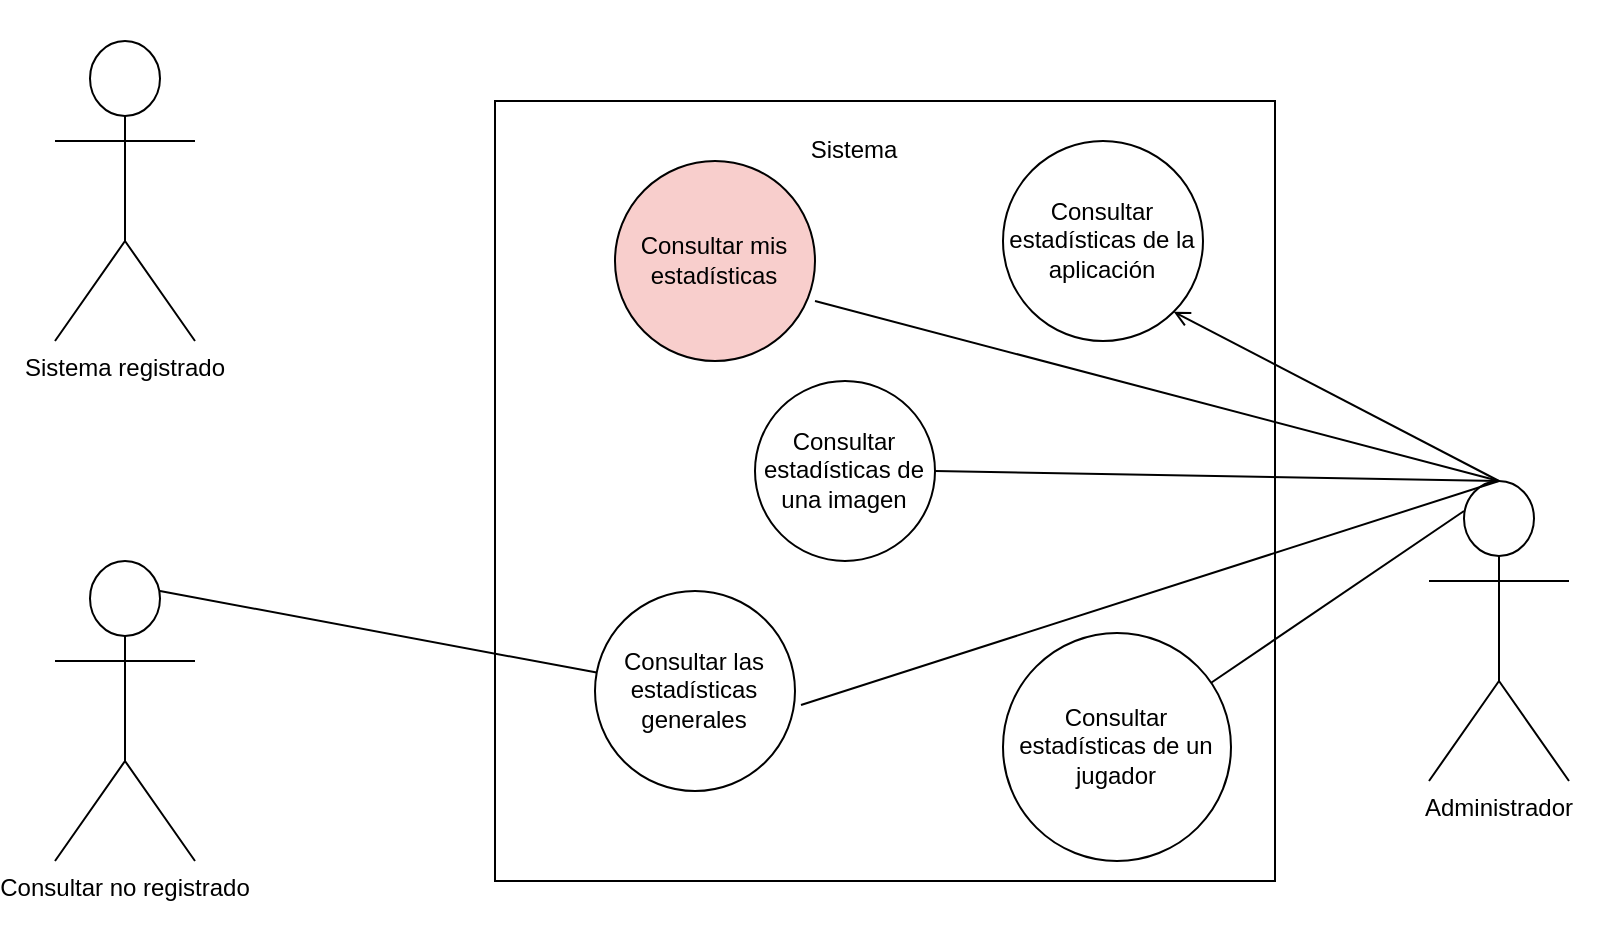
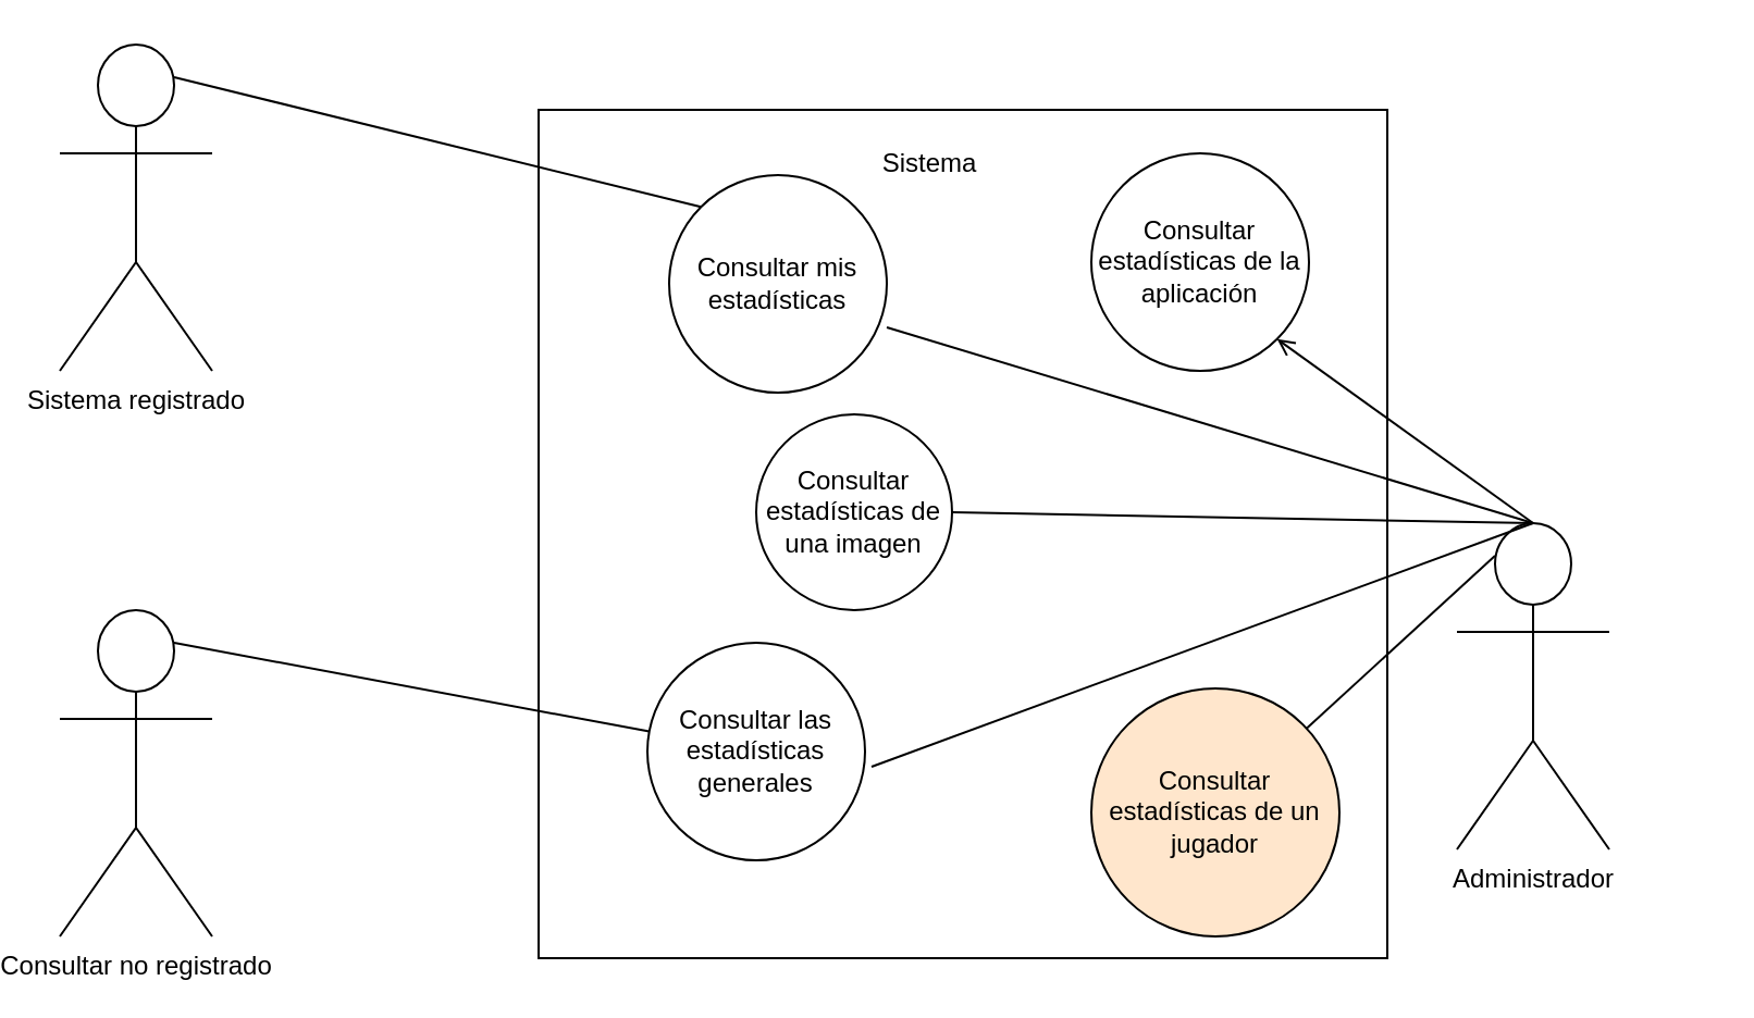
+ <mxCell id="9" value="" style="endArrow=none;html=1;rounded=0;exitX=0.75;exitY=0.1;exitDx=0;exitDy=0;exitPerimeter=0;entryX=0;entryY=0;entryDx=0;entryDy=0;" parent="1" source="7" target="8" edge="1"><mxGeometry width="50" height="50" relative="1" as="geometry"><mxPoint x="120" y="148" as="sourcePoint" /><mxPoint x="301" y="289" as="targetPoint" /></mxGeometry></mxCell>
- <mxCell id="8" value="Consultar mis estadísticas" style="ellipse;whiteSpace=wrap;html=1;aspect=fixed;fillColor=#f8cecc;" parent="1" vertex="1"><mxGeometry x="300" y="80" width="100" height="100" as="geometry" /></mxCell>
+ <mxCell id="8" value="Consultar mis estadísticas" style="ellipse;whiteSpace=wrap;html=1;aspect=fixed;" parent="1" vertex="1"><mxGeometry x="300" y="80" width="100" height="100" as="geometry" /></mxCell>
- <mxCell id="17" value="Consultar estadísticas de una imagen" style="ellipse;whiteSpace=wrap;html=1;aspect=fixed;" vertex="1" parent="1"><mxGeometry x="370" y="190" width="90" height="90" as="geometry" /></mxCell>
+ <mxCell id="17" value="Consultar estadísticas de una imagen" style="ellipse;whiteSpace=wrap;html=1;aspect=fixed;" vertex="1" parent="1"><mxGeometry x="340" y="190" width="90" height="90" as="geometry" /></mxCell>
- <mxCell id="10" value="Administrador" style="shape=umlActor;verticalLabelPosition=bottom;verticalAlign=top;html=1;outlineConnect=0;" vertex="1" parent="1"><mxGeometry x="707" y="240" width="70" height="150" as="geometry" /></mxCell>
+ <mxCell id="10" value="Administrador" style="shape=umlActor;verticalLabelPosition=bottom;verticalAlign=top;html=1;outlineConnect=0;" vertex="1" parent="1"><mxGeometry x="662" y="240" width="70" height="150" as="geometry" /></mxCell>
- <mxCell id="11" value="Consultar estadísticas de un jugador" style="ellipse;whiteSpace=wrap;html=1;aspect=fixed;" vertex="1" parent="1"><mxGeometry x="494" y="316" width="114" height="114" as="geometry" /></mxCell>
+ <mxCell id="11" value="Consultar estadísticas de un jugador" style="ellipse;whiteSpace=wrap;html=1;aspect=fixed;fillColor=#ffe6cc;" vertex="1" parent="1"><mxGeometry x="494" y="316" width="114" height="114" as="geometry" /></mxCell>
